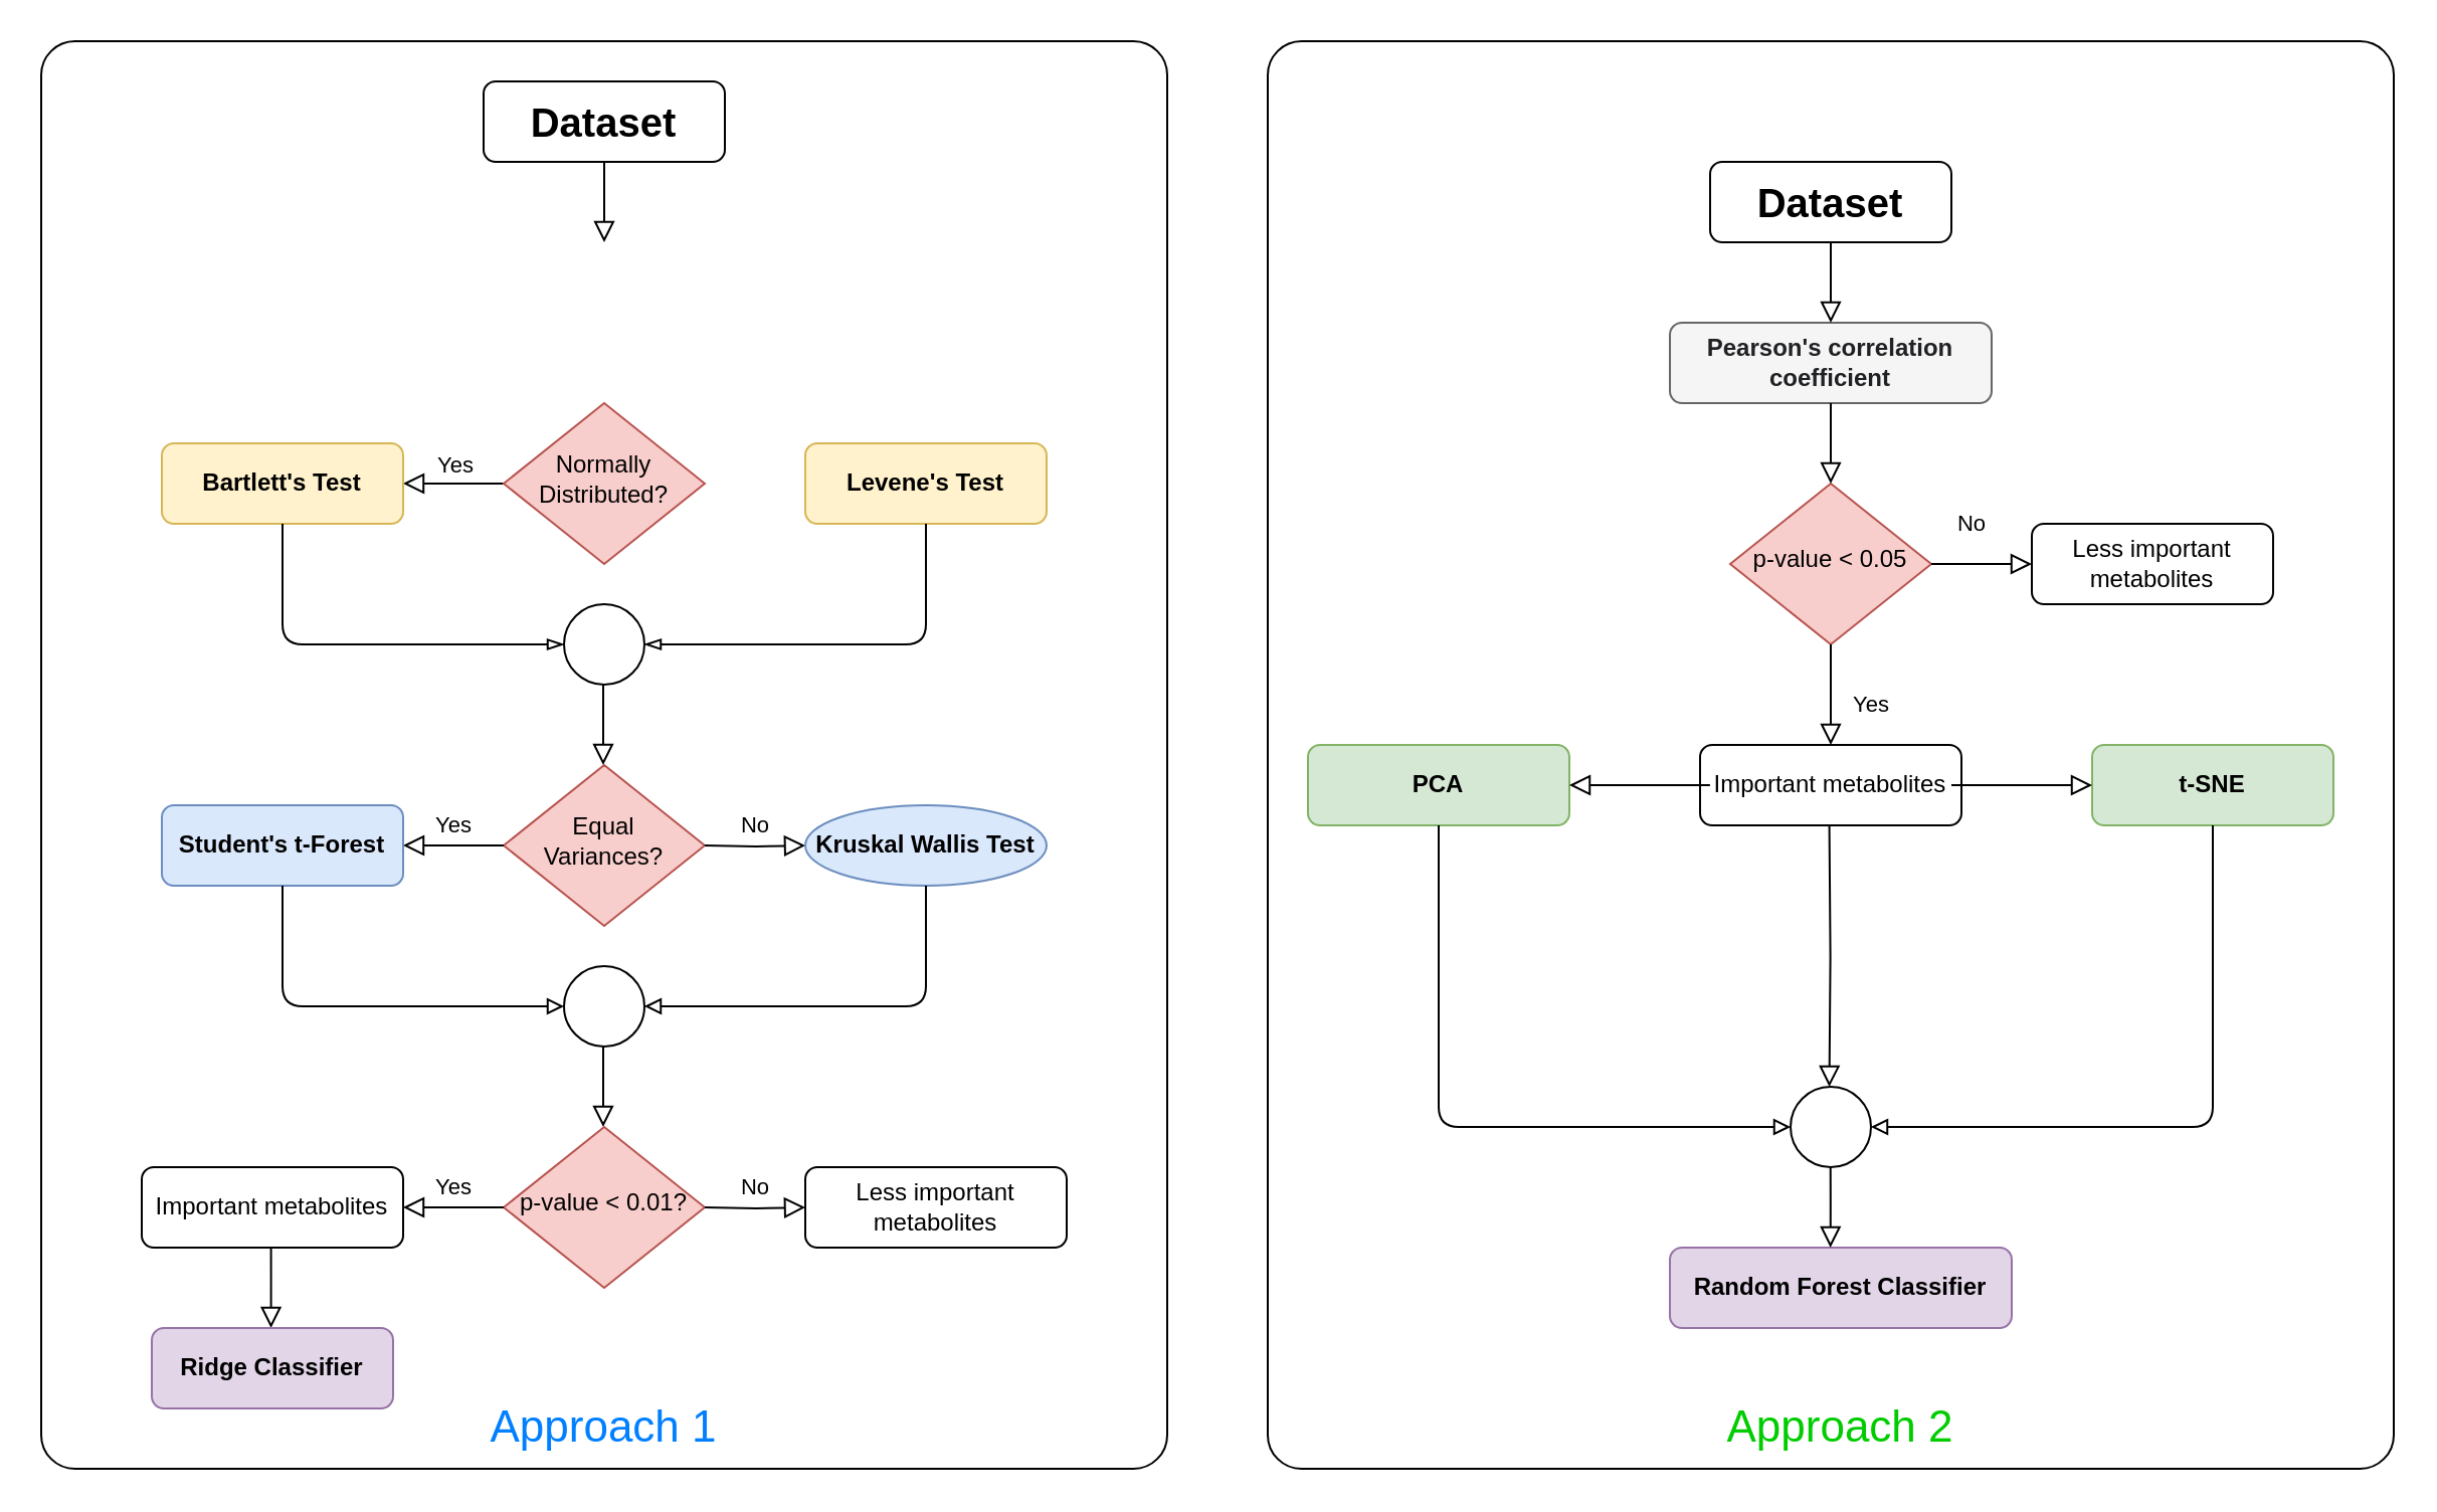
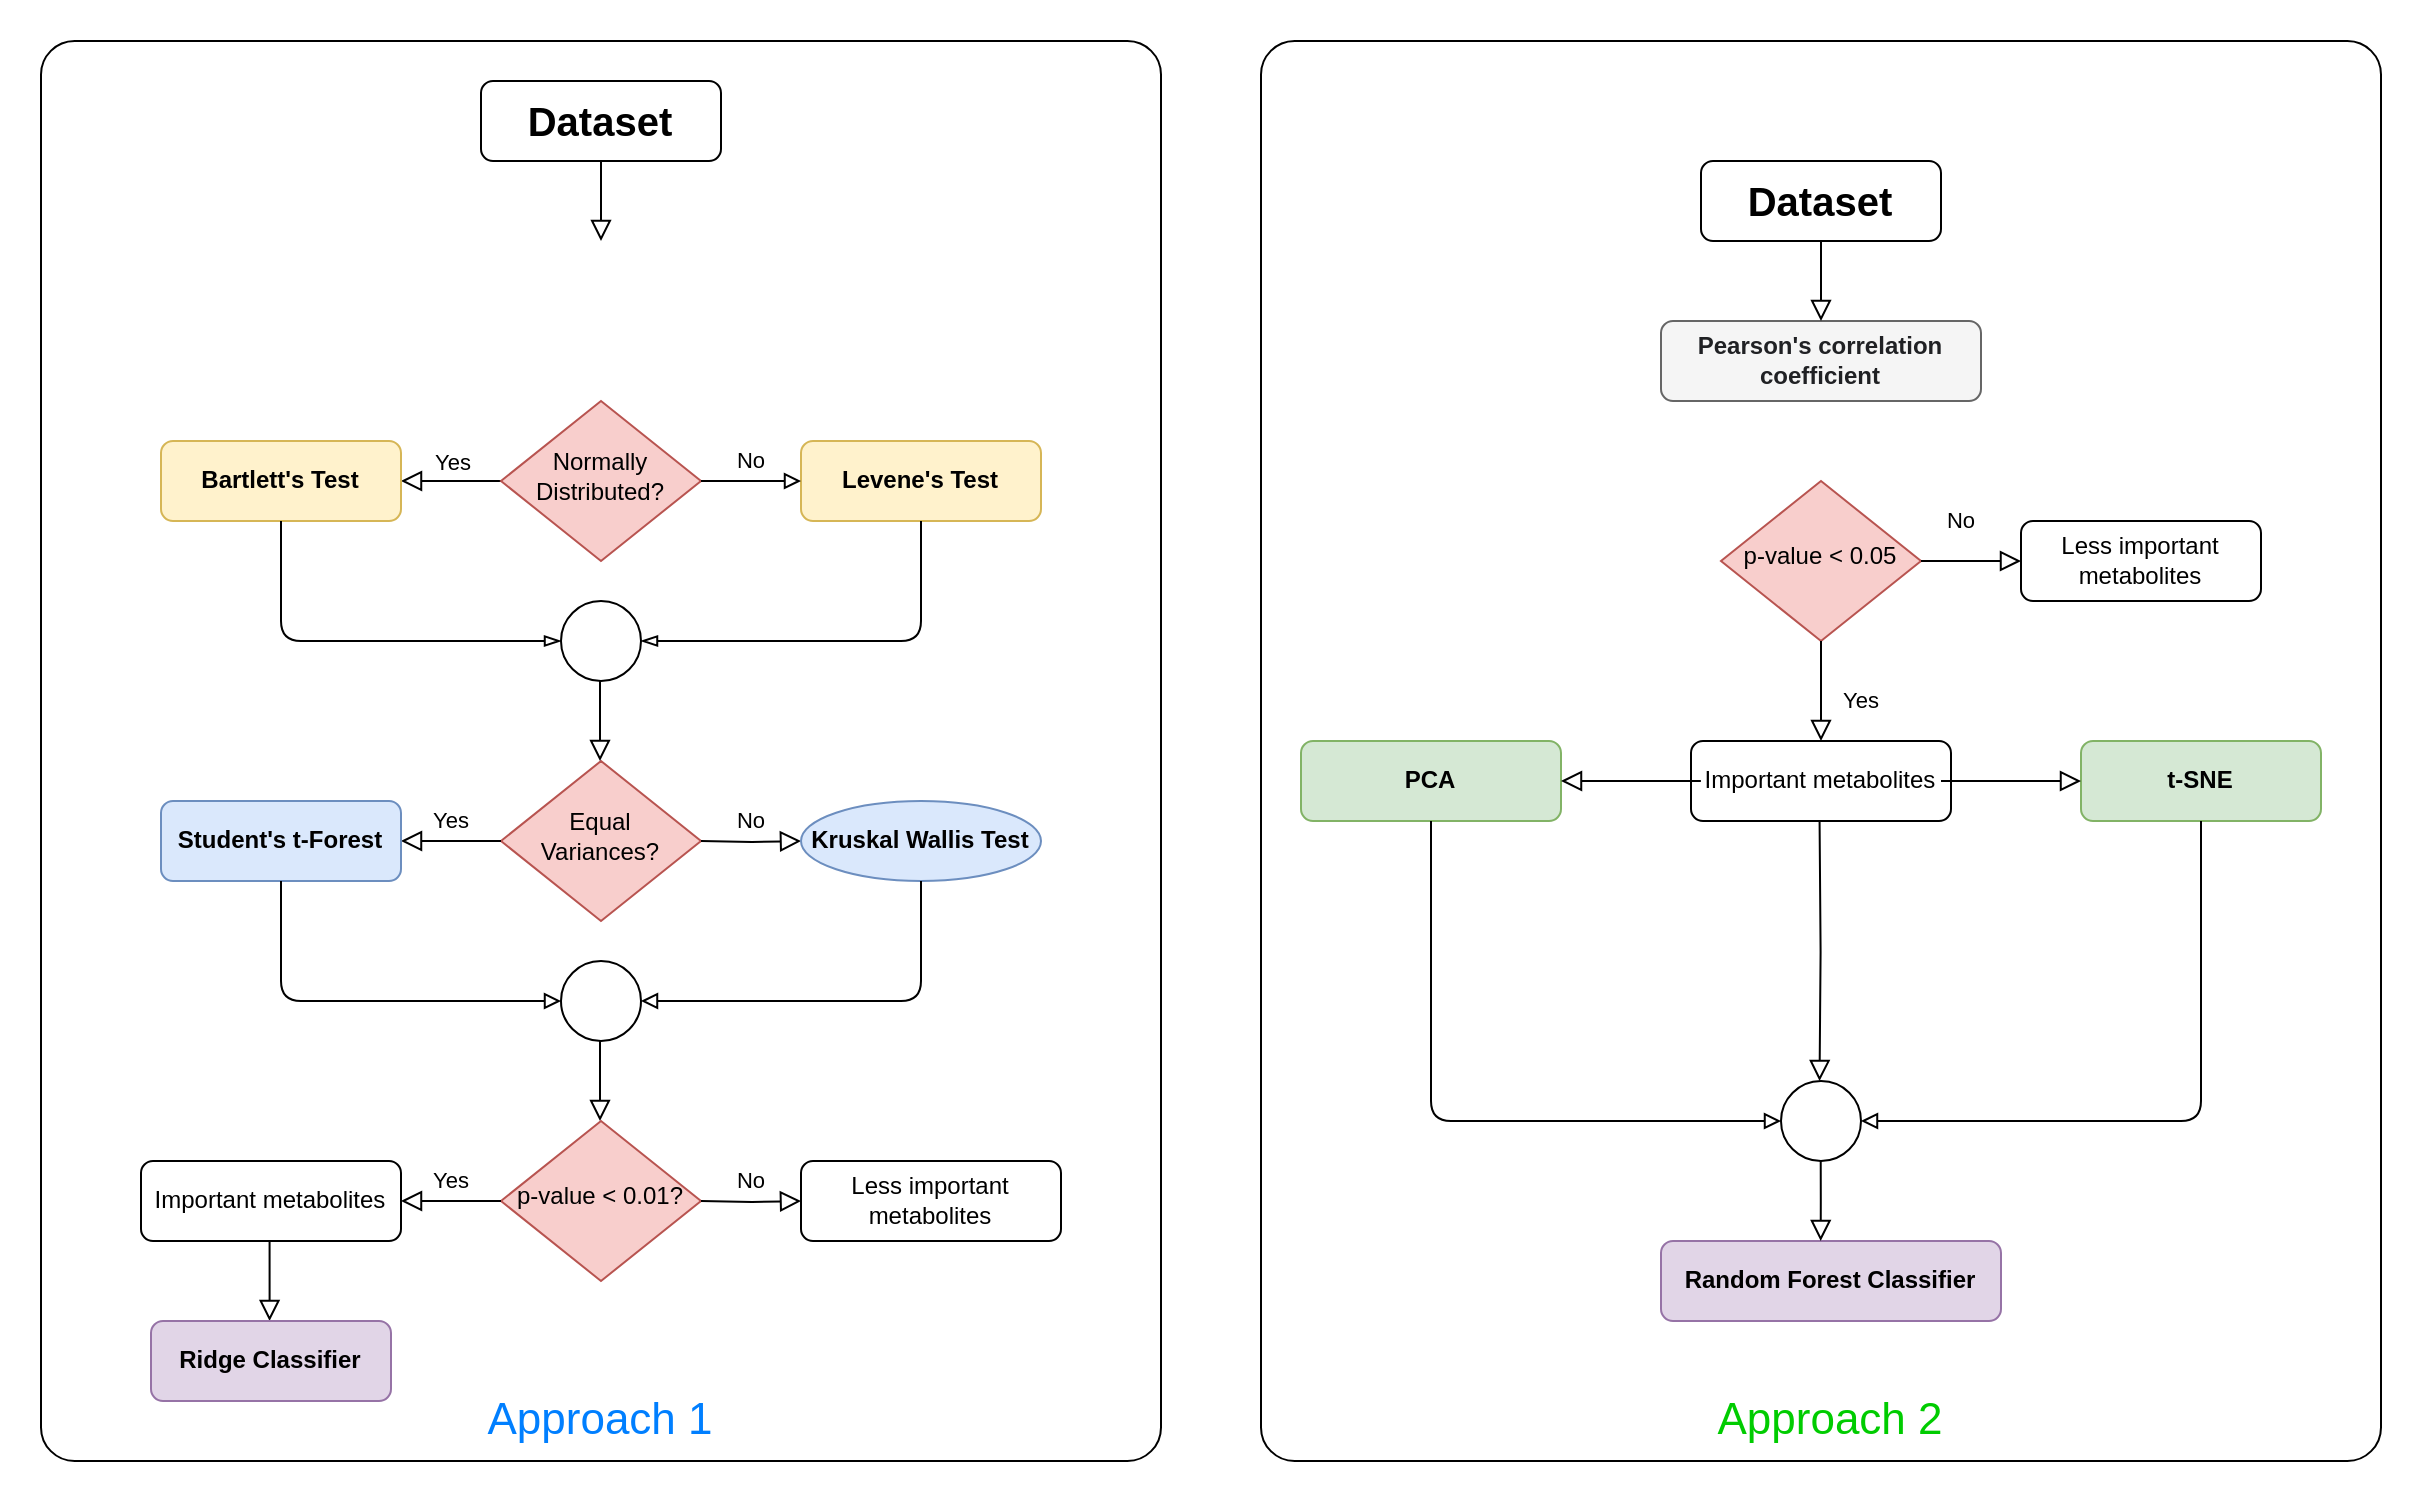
- <mxCell id="6" value="" style="rounded=0;html=1;jettySize=auto;orthogonalLoop=1;fontSize=11;endArrow=block;endFill=0;endSize=8;strokeWidth=1;shadow=0;labelBackgroundColor=none;edgeStyle=orthogonalEdgeStyle;" parent="2" source="4" target="5" edge="1"><mxGeometry y="40" as="geometry" /></mxCell>
+ <mxCell id="29" value="No" style="edgeStyle=orthogonalEdgeStyle;rounded=0;html=1;jettySize=auto;orthogonalLoop=1;fontSize=11;endArrow=block;endFill=0;strokeWidth=1;shadow=0;labelBackgroundColor=none;fontStyle=0" parent="24" source="27" target="28" edge="1"><mxGeometry y="10" relative="1" as="geometry"><mxPoint as="offset" /></mxGeometry></mxCell>
